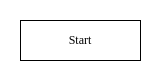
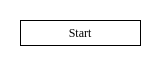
- <mxCell id="2" value="Start" style="rounded=0;whiteSpace=wrap;html=1;fontFamily=Montserrat;fontSource=https%3A%2F%2Ffonts.googleapis.com%2Fcss%3Ffamily%3DMontserrat;" vertex="1" parent="1"><mxGeometry x="20" y="20" width="120" height="40" as="geometry" /></mxCell>
+ <mxCell id="2" value="Start" style="rounded=0;whiteSpace=wrap;html=1;fontFamily=Montserrat;fontSource=https%3A%2F%2Ffonts.googleapis.com%2Fcss%3Ffamily%3DMontserrat;" vertex="1" parent="1"><mxGeometry x="20" y="20" width="120" height="25" as="geometry" /></mxCell>
